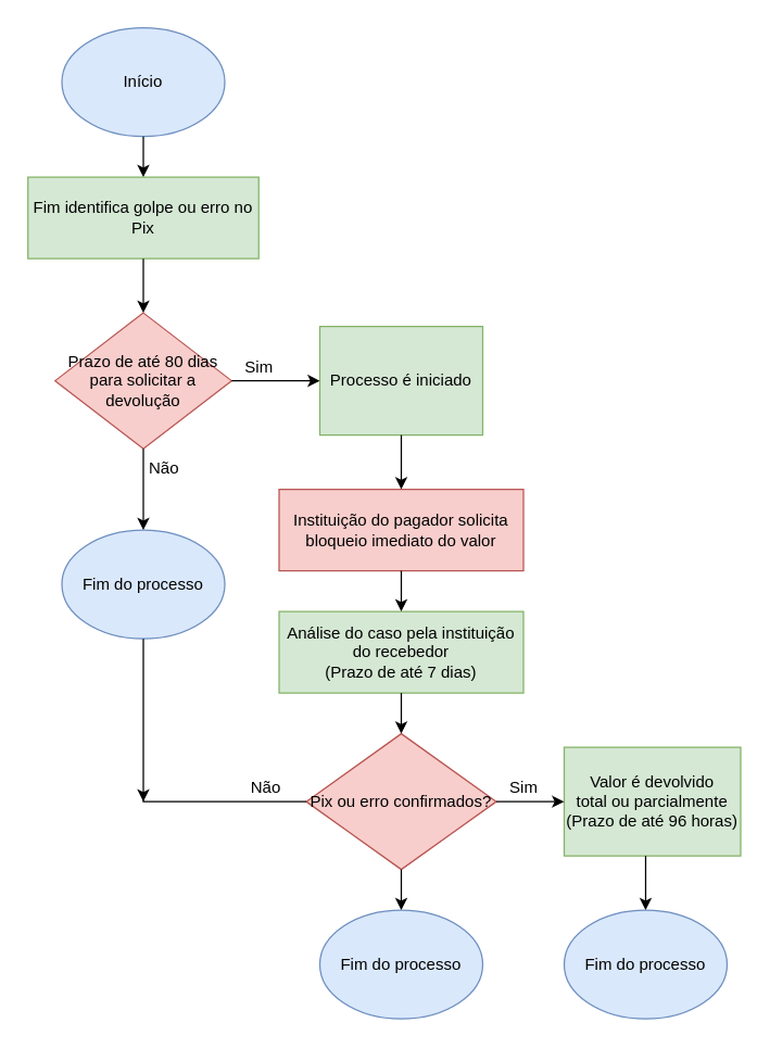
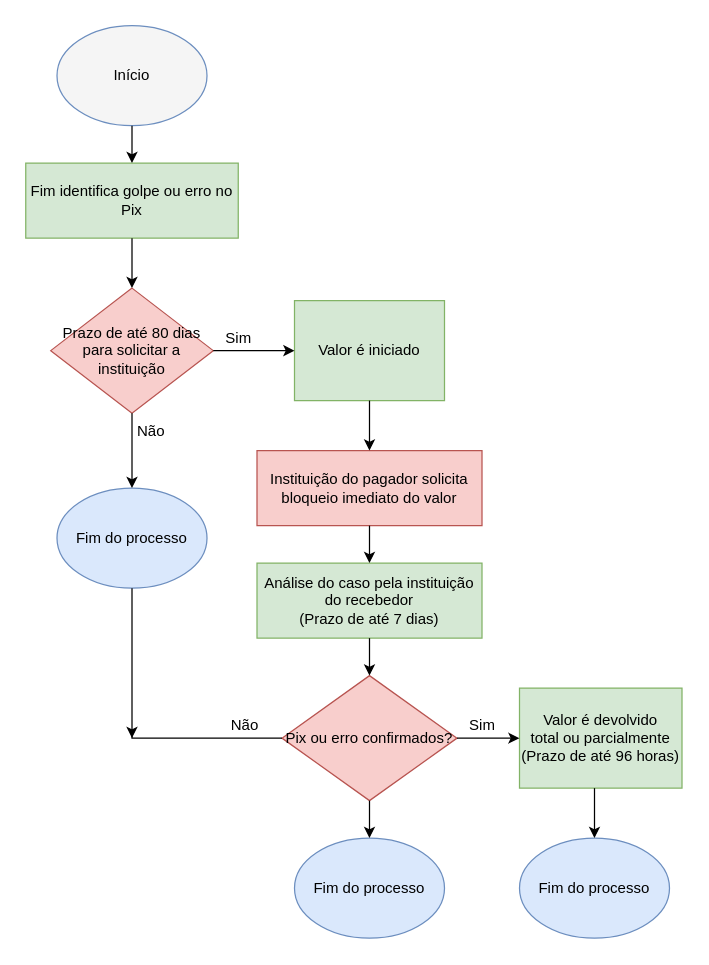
- <mxCell id="2" value="Início" style="ellipse;whiteSpace=wrap;html=1;fillColor=#dae8fc;strokeColor=#6c8ebf;" vertex="1" parent="1"><mxGeometry x="45" y="20" width="120" height="80" as="geometry" /></mxCell>
+ <mxCell id="2" value="Início" style="ellipse;whiteSpace=wrap;html=1;fillColor=#f5f5f5;strokeColor=#6c8ebf;" vertex="1" parent="1"><mxGeometry x="45" y="20" width="120" height="80" as="geometry" /></mxCell>
- <mxCell id="4" value="Prazo de até 80 dias para solicitar a devolução" style="rhombus;whiteSpace=wrap;html=1;fillColor=#f8cecc;strokeColor=#b85450;" vertex="1" parent="1"><mxGeometry x="40" y="230" width="130" height="100" as="geometry" /></mxCell>
+ <mxCell id="4" value="Prazo de até 80 dias para solicitar a instituição" style="rhombus;whiteSpace=wrap;html=1;fillColor=#f8cecc;strokeColor=#b85450;" vertex="1" parent="1"><mxGeometry x="40" y="230" width="130" height="100" as="geometry" /></mxCell>
- <mxCell id="7" value="Processo é iniciado" style="rounded=0;whiteSpace=wrap;html=1;fillColor=#d5e8d4;strokeColor=#82b366;" vertex="1" parent="1"><mxGeometry x="235" y="240" width="120" height="80" as="geometry" /></mxCell>
+ <mxCell id="7" value="Valor é iniciado" style="rounded=0;whiteSpace=wrap;html=1;fillColor=#d5e8d4;strokeColor=#82b366;" vertex="1" parent="1"><mxGeometry x="235" y="240" width="120" height="80" as="geometry" /></mxCell>
